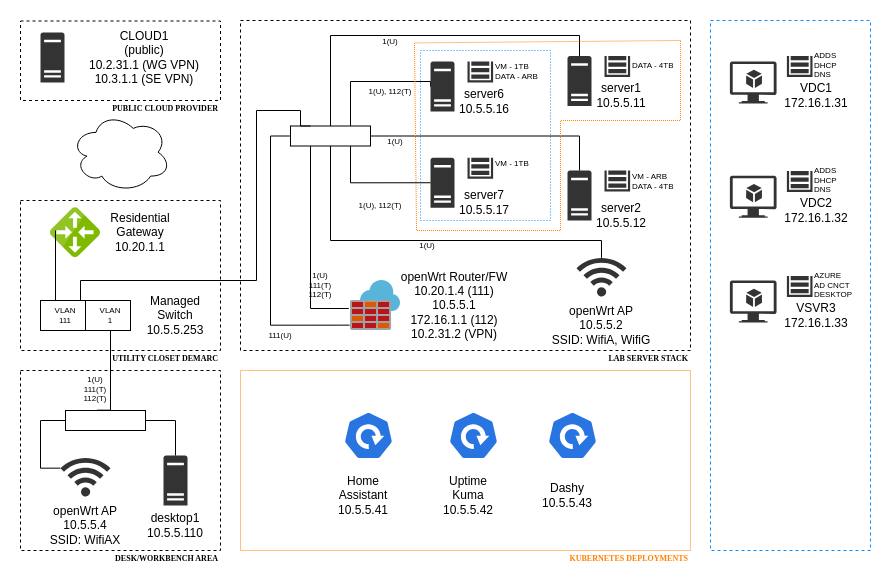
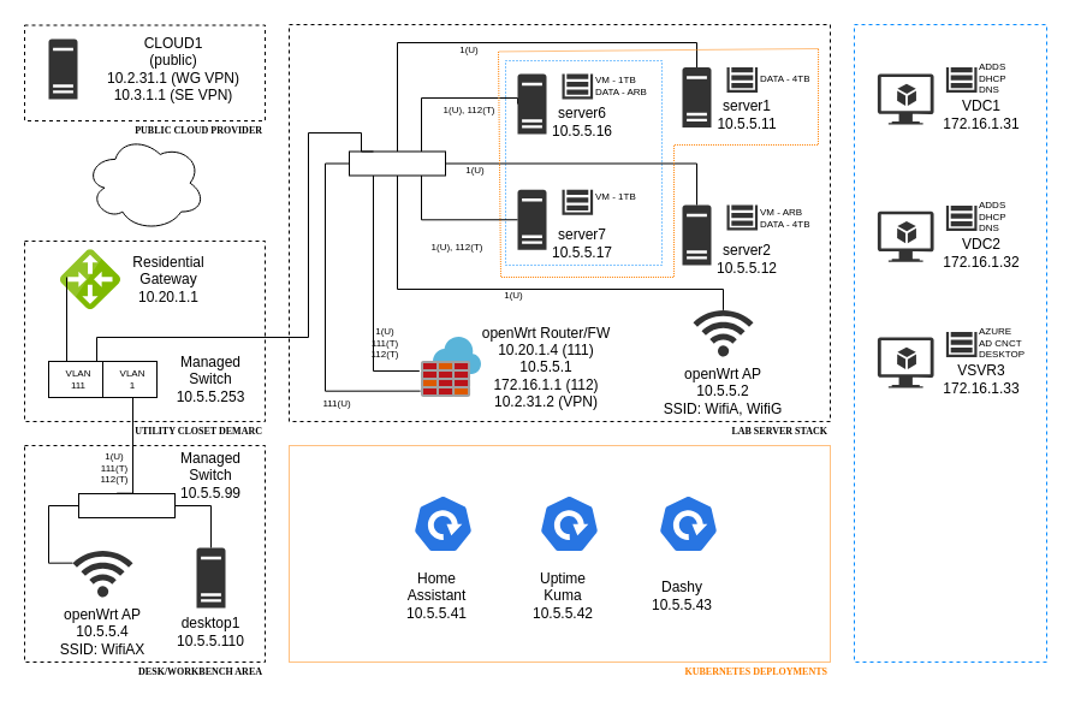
+ <mxCell id="22" value="Managed&lt;div&gt;Switch&lt;br&gt;&lt;div&gt;10.5.5.99&lt;/div&gt;&lt;/div&gt;" style="text;html=1;align=center;verticalAlign=middle;whiteSpace=wrap;rounded=0;" parent="1" vertex="1"><mxGeometry x="145" y="380" width="60" height="30" as="geometry" /></mxCell>
